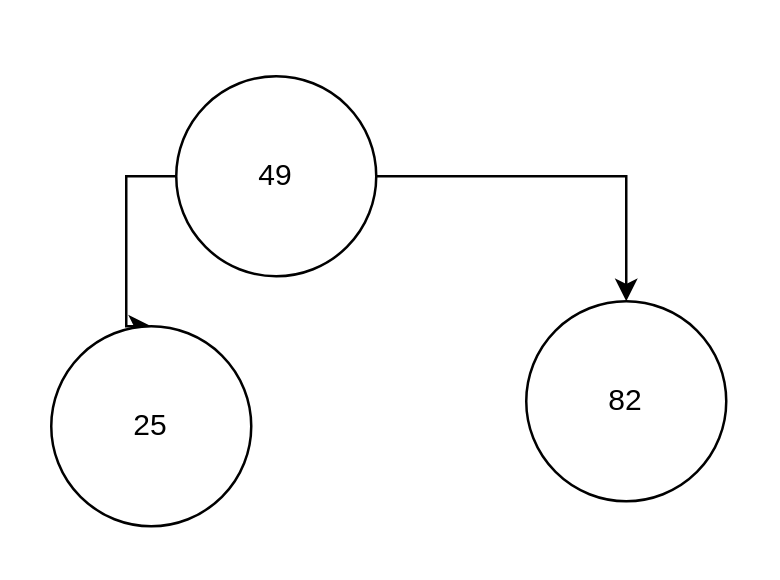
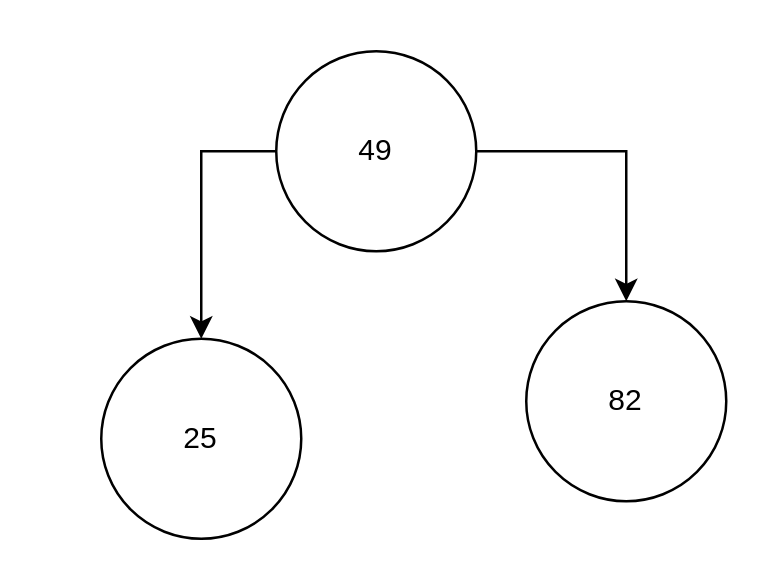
- <mxCell id="6" value="49" style="ellipse;whiteSpace=wrap;html=1;aspect=fixed;" vertex="1" parent="1"><mxGeometry x="70" y="30" width="80" height="80" as="geometry" /></mxCell>
+ <mxCell id="6" value="49" style="ellipse;whiteSpace=wrap;html=1;aspect=fixed;" vertex="1" parent="1"><mxGeometry x="110" y="20" width="80" height="80" as="geometry" /></mxCell>
- <mxCell id="5" value="25" style="ellipse;whiteSpace=wrap;html=1;aspect=fixed;" vertex="1" parent="1"><mxGeometry x="20" y="130" width="80" height="80" as="geometry" /></mxCell>
+ <mxCell id="5" value="25" style="ellipse;whiteSpace=wrap;html=1;aspect=fixed;" vertex="1" parent="1"><mxGeometry x="40" y="135" width="80" height="80" as="geometry" /></mxCell>
